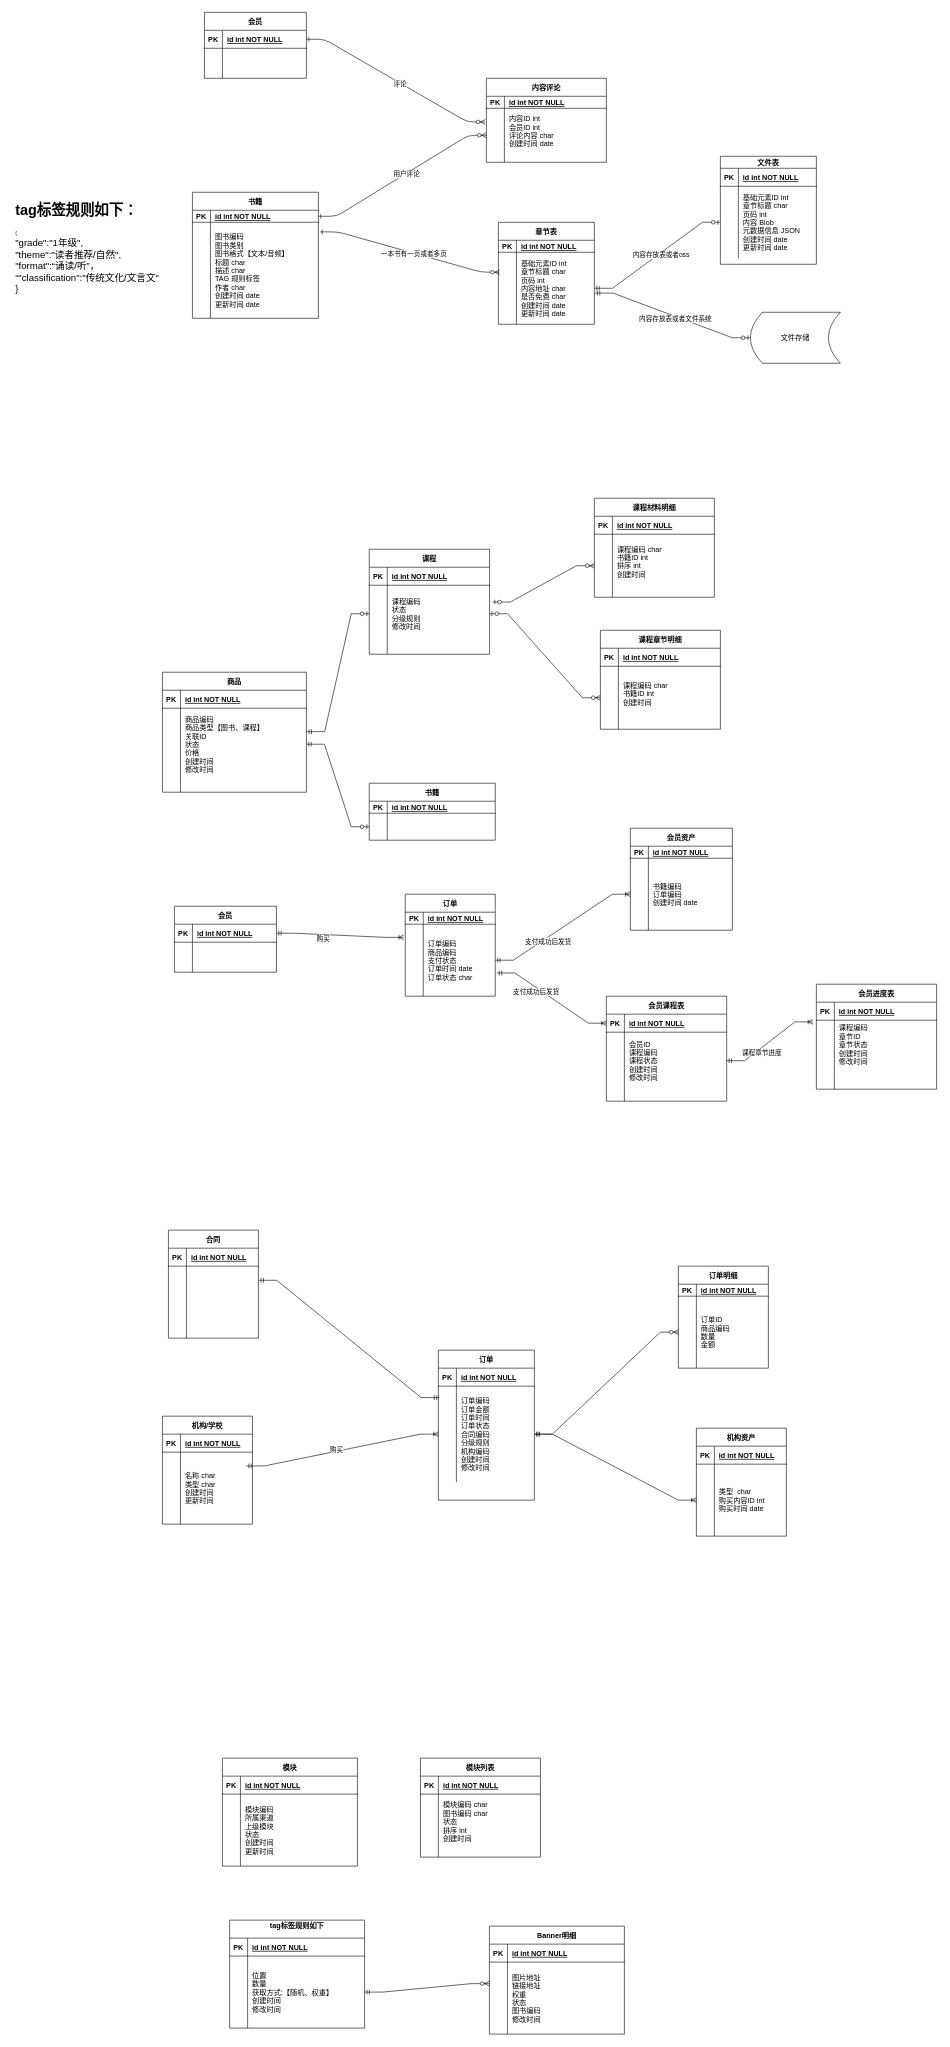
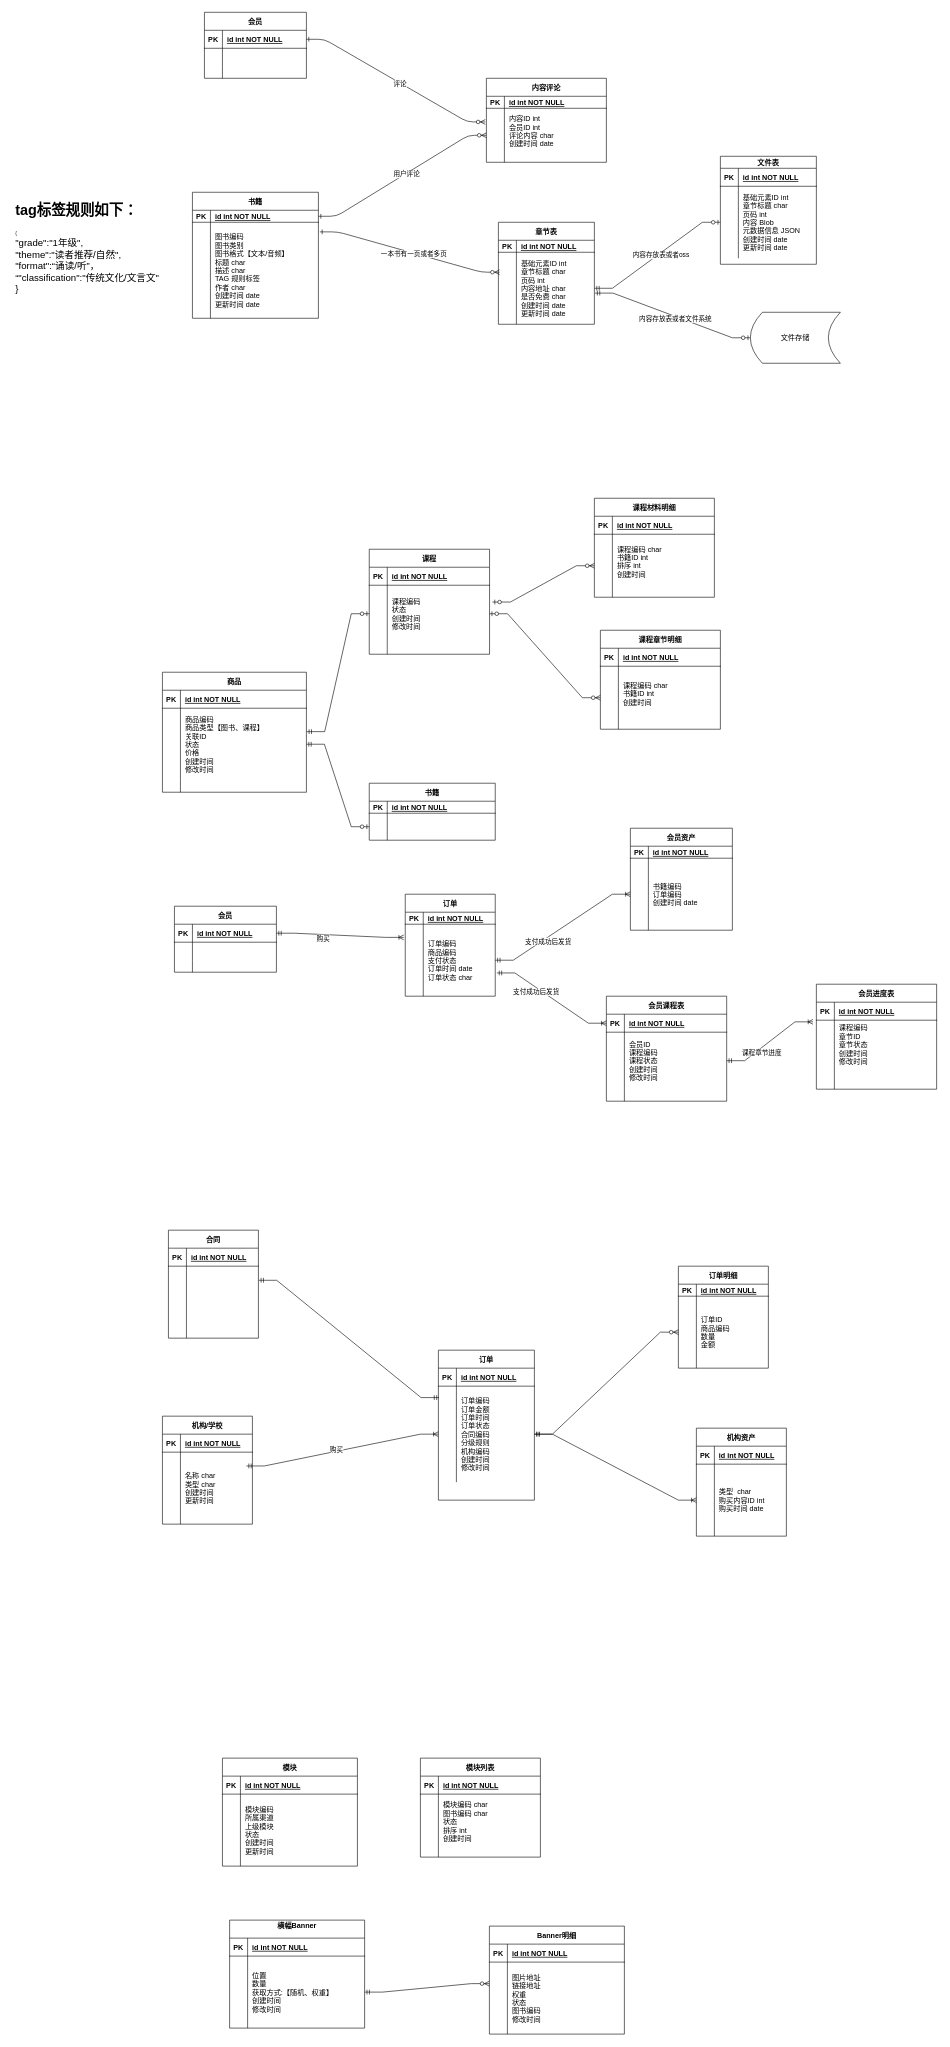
- <mxCell id="155" value="课程编码&#10;状态&#10;分级规则&#10;修改时间" style="shape=partialRectangle;overflow=hidden;connectable=0;fillColor=none;top=0;left=0;bottom=0;right=0;align=left;spacingLeft=6;" vertex="1" parent="153"><mxGeometry x="30" width="170.5" height="95" as="geometry"><mxRectangle width="170.5" height="95" as="alternateBounds" /></mxGeometry></mxCell>
+ <mxCell id="155" value="课程编码&#10;状态&#10;创建时间&#10;修改时间" style="shape=partialRectangle;overflow=hidden;connectable=0;fillColor=none;top=0;left=0;bottom=0;right=0;align=left;spacingLeft=6;" vertex="1" parent="153"><mxGeometry x="30" width="170.5" height="95" as="geometry"><mxRectangle width="170.5" height="95" as="alternateBounds" /></mxGeometry></mxCell>
- <mxCell id="104" value="tag标签规则如下&#10;" style="shape=table;startSize=30;container=1;collapsible=1;childLayout=tableLayout;fixedRows=1;rowLines=0;fontStyle=1;align=center;resizeLast=1;" vertex="1" parent="1"><mxGeometry x="382" y="3200" width="225" height="180" as="geometry" /></mxCell>
+ <mxCell id="104" value="横幅Banner&#10;" style="shape=table;startSize=30;container=1;collapsible=1;childLayout=tableLayout;fixedRows=1;rowLines=0;fontStyle=1;align=center;resizeLast=1;" vertex="1" parent="1"><mxGeometry x="382" y="3200" width="225" height="180" as="geometry" /></mxCell>
